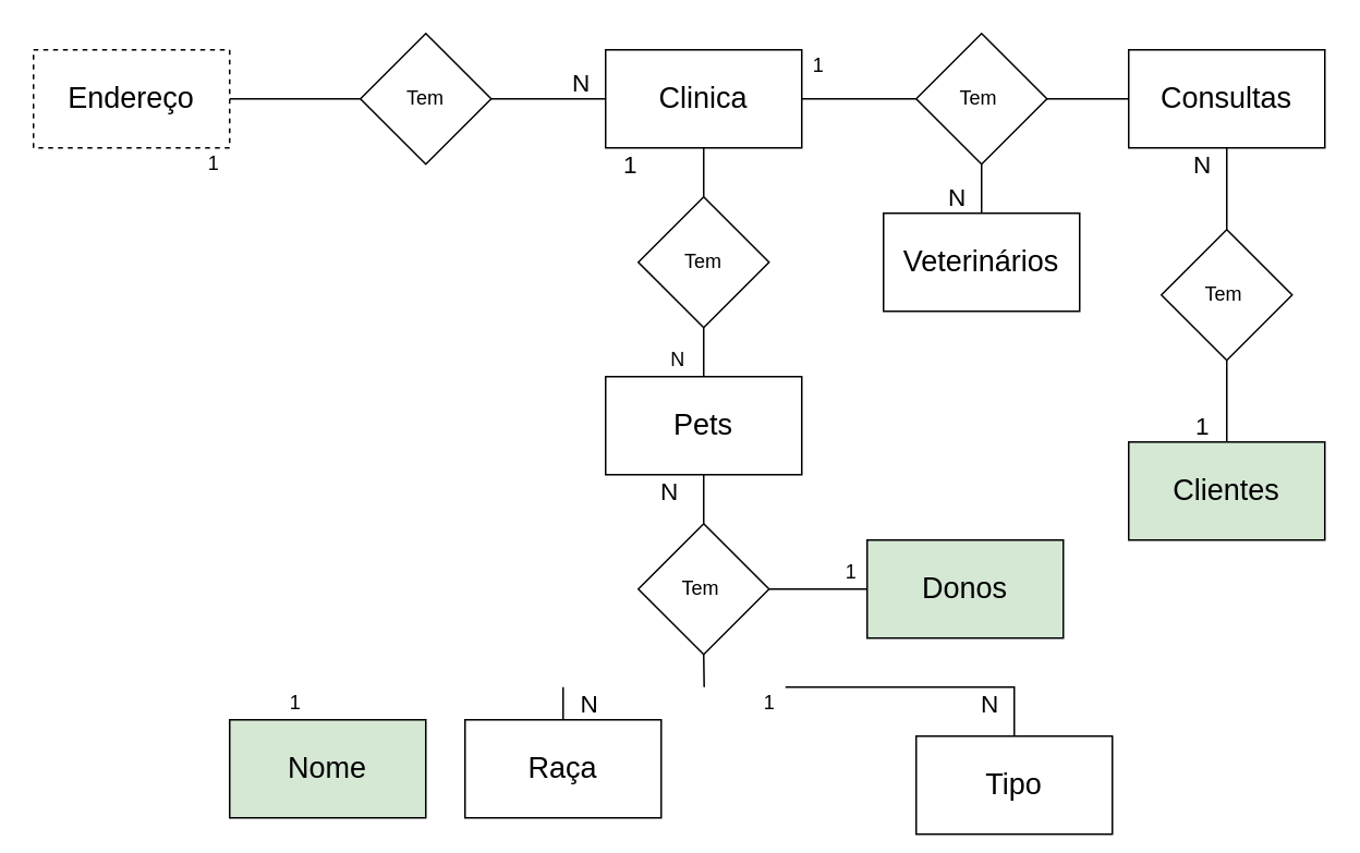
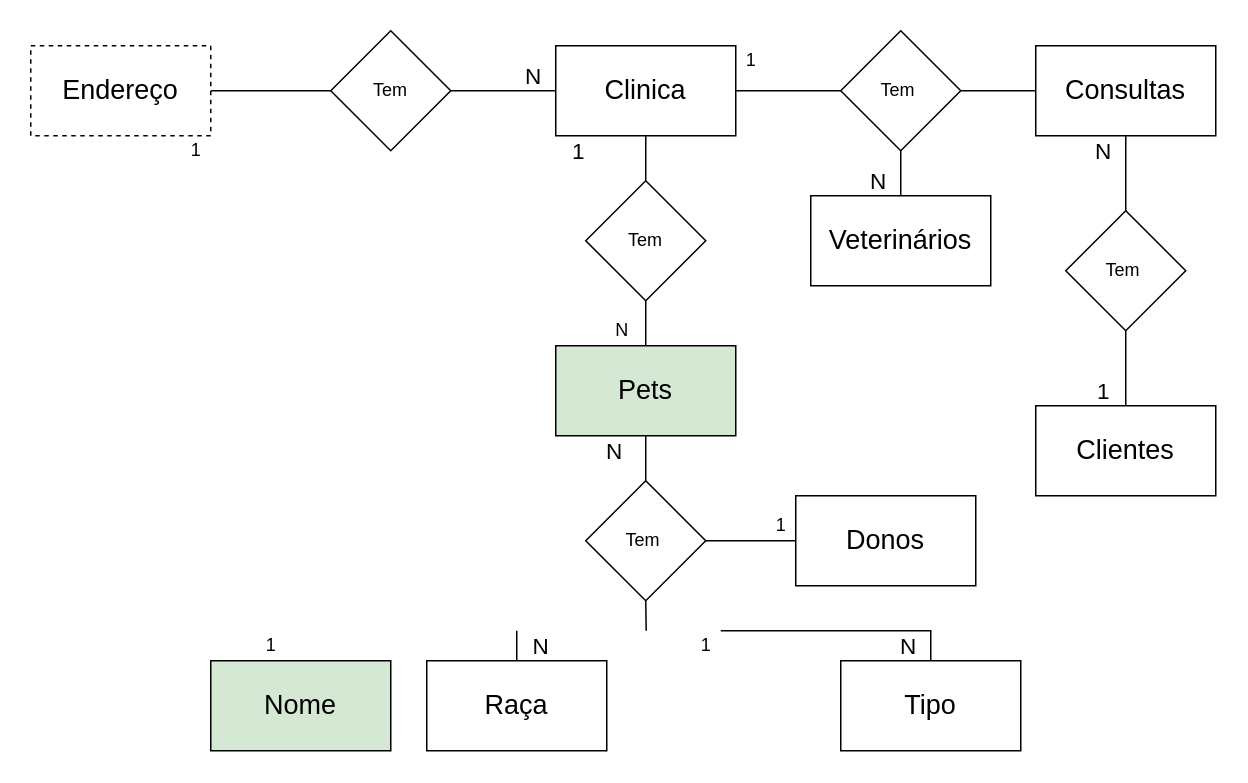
- <mxCell id="5" value="&lt;span style=&quot;font-size: 18px&quot;&gt;Pets&lt;/span&gt;" style="rounded=0;whiteSpace=wrap;html=1;" vertex="1" parent="1"><mxGeometry x="370" y="230" width="120" height="60" as="geometry" /></mxCell>
+ <mxCell id="5" value="&lt;span style=&quot;font-size: 18px&quot;&gt;Pets&lt;/span&gt;" style="rounded=0;whiteSpace=wrap;html=1;fillColor=#d5e8d4;" vertex="1" parent="1"><mxGeometry x="370" y="230" width="120" height="60" as="geometry" /></mxCell>
- <mxCell id="9" value="&lt;font style=&quot;font-size: 18px&quot;&gt;Clientes&lt;/font&gt;" style="rounded=0;whiteSpace=wrap;html=1;fillColor=#d5e8d4;" vertex="1" parent="1"><mxGeometry x="690" y="270" width="120" height="60" as="geometry" /></mxCell>
+ <mxCell id="9" value="&lt;font style=&quot;font-size: 18px&quot;&gt;Clientes&lt;/font&gt;" style="rounded=0;whiteSpace=wrap;html=1;" vertex="1" parent="1"><mxGeometry x="690" y="270" width="120" height="60" as="geometry" /></mxCell>
- <mxCell id="41" value="&lt;font style=&quot;font-size: 18px&quot;&gt;Donos&lt;/font&gt;" style="rounded=0;whiteSpace=wrap;html=1;fillColor=#d5e8d4;" vertex="1" parent="1"><mxGeometry x="530" y="330" width="120" height="60" as="geometry" /></mxCell>
+ <mxCell id="41" value="&lt;font style=&quot;font-size: 18px&quot;&gt;Donos&lt;/font&gt;" style="rounded=0;whiteSpace=wrap;html=1;" vertex="1" parent="1"><mxGeometry x="530" y="330" width="120" height="60" as="geometry" /></mxCell>
- <mxCell id="37" value="&lt;span style=&quot;font-size: 18px&quot;&gt;Tipo&lt;/span&gt;" style="rounded=0;whiteSpace=wrap;html=1;" vertex="1" parent="1"><mxGeometry x="560" y="450" width="120" height="60" as="geometry" /></mxCell>
+ <mxCell id="37" value="&lt;span style=&quot;font-size: 18px&quot;&gt;Tipo&lt;/span&gt;" style="rounded=0;whiteSpace=wrap;html=1;" vertex="1" parent="1"><mxGeometry x="560" y="440" width="120" height="60" as="geometry" /></mxCell>
